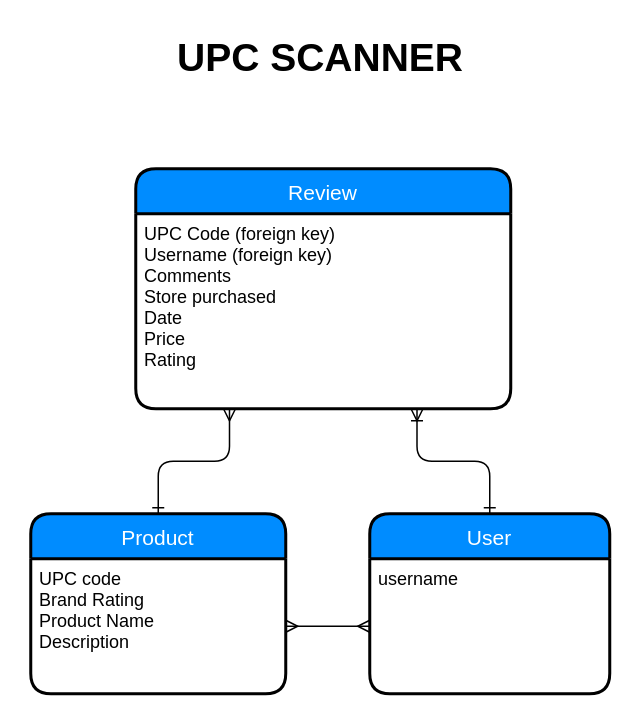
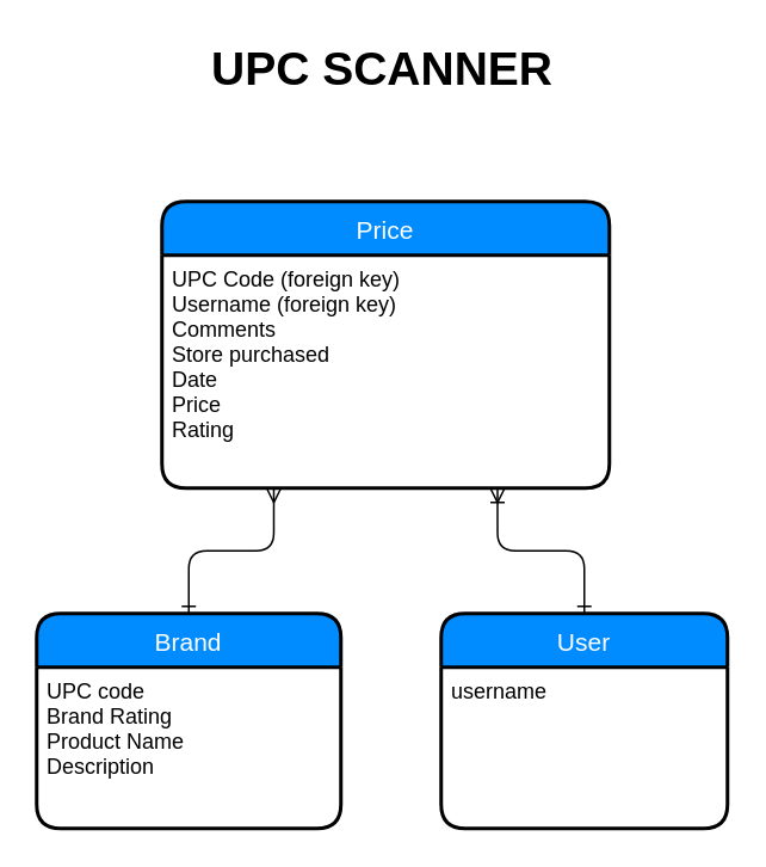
- <mxCell id="11" value="Review" style="swimlane;childLayout=stackLayout;horizontal=1;startSize=30;horizontalStack=0;fillColor=#008cff;fontColor=#FFFFFF;rounded=1;fontSize=14;fontStyle=0;strokeWidth=2;resizeParent=0;resizeLast=1;shadow=0;dashed=0;align=center;" parent="1" vertex="1"><mxGeometry x="90" y="112" width="250" height="160" as="geometry" /></mxCell>
+ <mxCell id="11" value="Price" style="swimlane;childLayout=stackLayout;horizontal=1;startSize=30;horizontalStack=0;fillColor=#008cff;fontColor=#FFFFFF;rounded=1;fontSize=14;fontStyle=0;strokeWidth=2;resizeParent=0;resizeLast=1;shadow=0;dashed=0;align=center;" parent="1" vertex="1"><mxGeometry x="90" y="112" width="250" height="160" as="geometry" /></mxCell>
- <mxCell id="8" value="Product" style="swimlane;childLayout=stackLayout;horizontal=1;startSize=30;horizontalStack=0;fillColor=#008cff;fontColor=#FFFFFF;rounded=1;fontSize=14;fontStyle=0;strokeWidth=2;resizeParent=0;resizeLast=1;shadow=0;dashed=0;align=center;" parent="1" vertex="1"><mxGeometry x="20" y="342" width="170" height="120" as="geometry" /></mxCell>
+ <mxCell id="8" value="Brand" style="swimlane;childLayout=stackLayout;horizontal=1;startSize=30;horizontalStack=0;fillColor=#008cff;fontColor=#FFFFFF;rounded=1;fontSize=14;fontStyle=0;strokeWidth=2;resizeParent=0;resizeLast=1;shadow=0;dashed=0;align=center;" parent="1" vertex="1"><mxGeometry x="20" y="342" width="170" height="120" as="geometry" /></mxCell>
- <mxCell id="6" value="" style="edgeStyle=entityRelationEdgeStyle;fontSize=12;html=1;endArrow=ERmany;startArrow=ERmany;exitX=1;exitY=0.5;exitDx=0;exitDy=0;entryX=0;entryY=0.5;entryDx=0;entryDy=0;" parent="1" source="9" target="4" edge="1"><mxGeometry width="100" height="100" relative="1" as="geometry"><mxPoint x="130" y="472" as="sourcePoint" /><mxPoint x="230" y="372" as="targetPoint" /></mxGeometry></mxCell>
